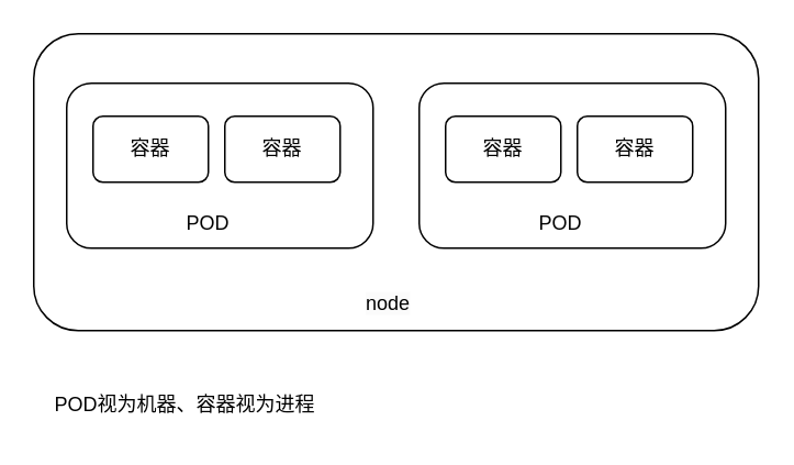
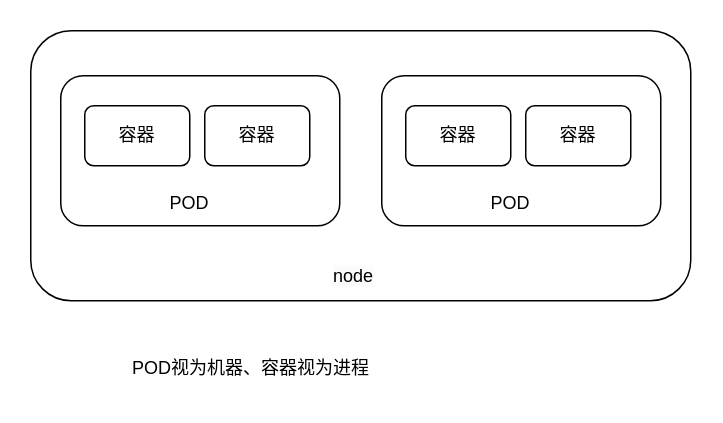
- <mxCell id="12" value="POD视为机器、容器视为进程" style="text;html=1;align=center;verticalAlign=middle;whiteSpace=wrap;rounded=0;" vertex="1" parent="1"><mxGeometry x="20" y="230" width="184" height="30" as="geometry" /></mxCell>
+ <mxCell id="12" value="POD视为机器、容器视为进程" style="text;html=1;align=center;verticalAlign=middle;whiteSpace=wrap;rounded=0;" vertex="1" parent="1"><mxGeometry x="75" y="230" width="184" height="30" as="geometry" /></mxCell>
